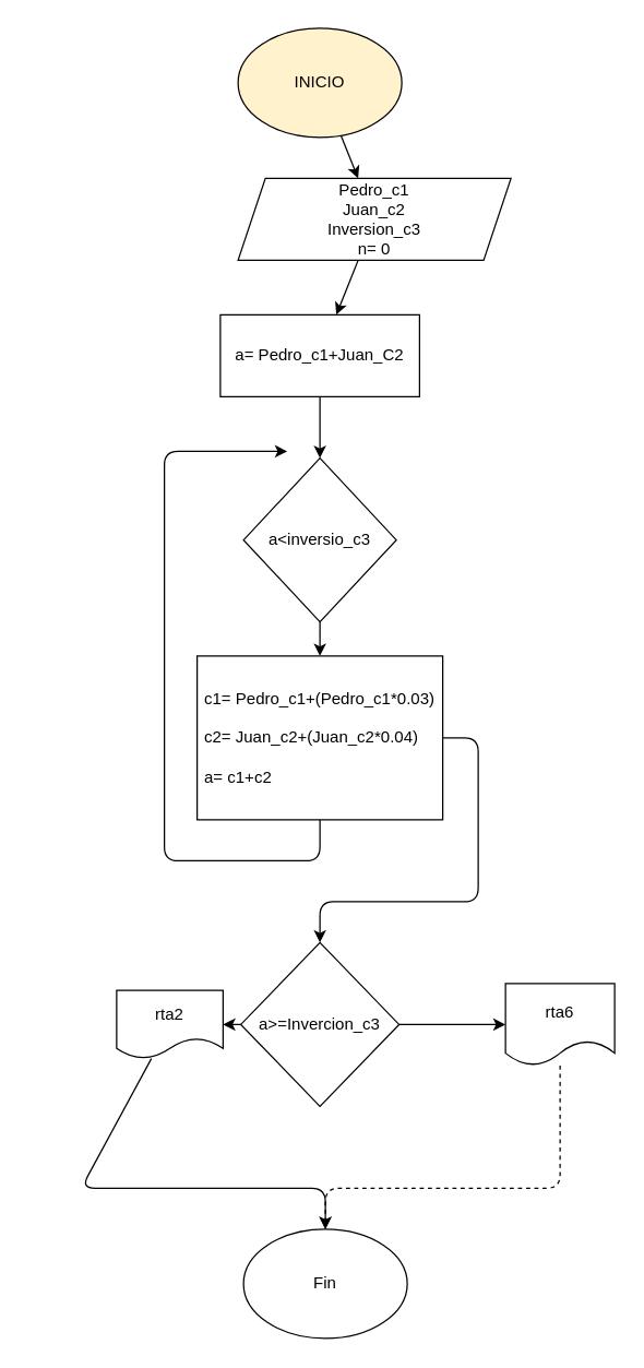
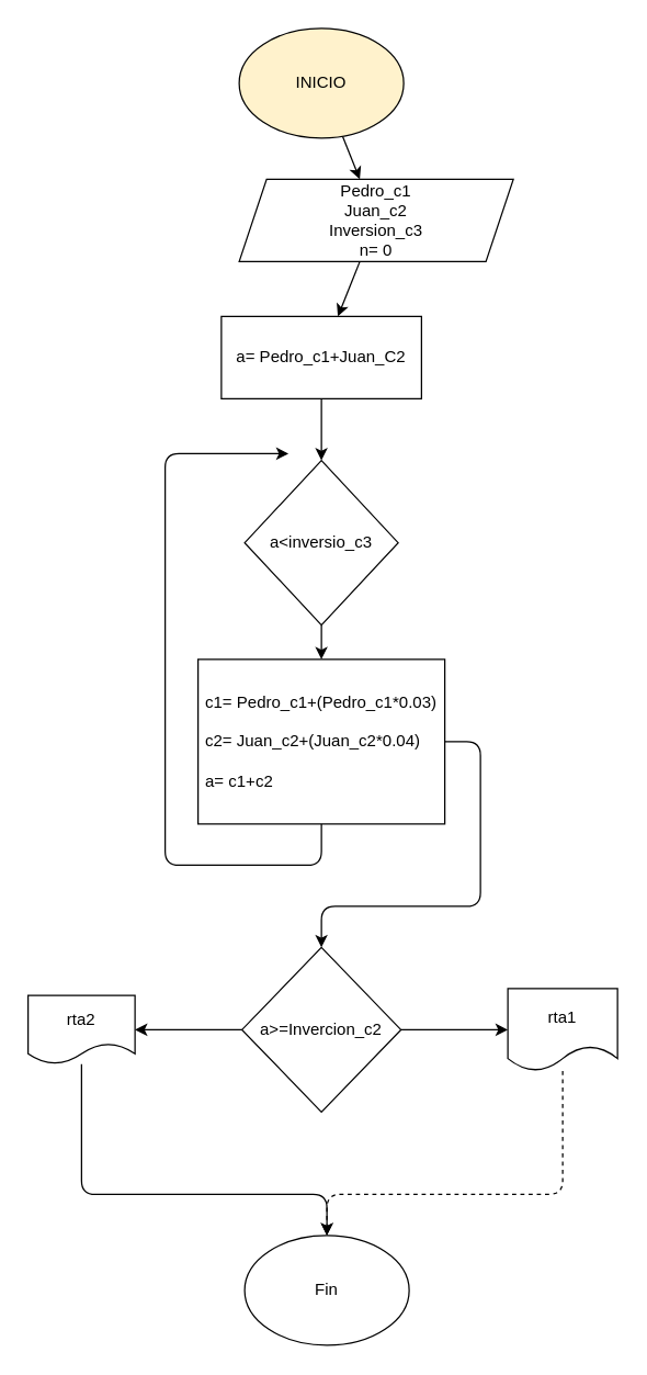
- <mxCell id="17" value="rta6" style="shape=document;whiteSpace=wrap;html=1;boundedLbl=1;" vertex="1" parent="1"><mxGeometry x="370" y="720" width="80" height="60" as="geometry" /></mxCell>
+ <mxCell id="17" value="rta1" style="shape=document;whiteSpace=wrap;html=1;boundedLbl=1;" vertex="1" parent="1"><mxGeometry x="370" y="720" width="80" height="60" as="geometry" /></mxCell>
- <mxCell id="19" value="rta2" style="shape=document;whiteSpace=wrap;html=1;boundedLbl=1;" vertex="1" parent="1"><mxGeometry x="85" y="725" width="78" height="50" as="geometry" /></mxCell>
+ <mxCell id="19" value="rta2" style="shape=document;whiteSpace=wrap;html=1;boundedLbl=1;" vertex="1" parent="1"><mxGeometry x="20" y="725" width="78" height="50" as="geometry" /></mxCell>
- <mxCell id="15" value="a&amp;gt;=Invercion_c3" style="rhombus;whiteSpace=wrap;html=1;" vertex="1" parent="1"><mxGeometry x="176" y="690" width="116" height="120" as="geometry" /></mxCell>
+ <mxCell id="15" value="a&amp;gt;=Invercion_c2" style="rhombus;whiteSpace=wrap;html=1;" vertex="1" parent="1"><mxGeometry x="176" y="690" width="116" height="120" as="geometry" /></mxCell>
